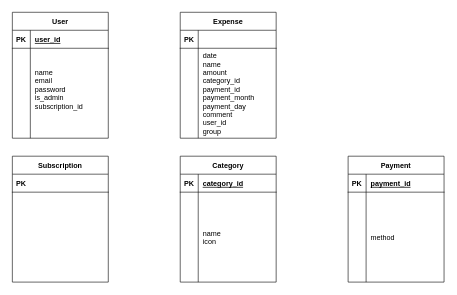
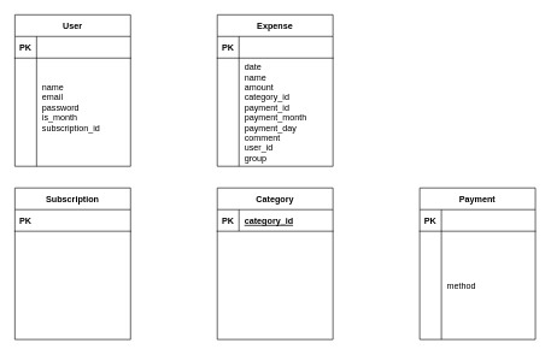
- <mxCell id="5" value="user_id" style="shape=partialRectangle;overflow=hidden;connectable=0;fillColor=none;top=0;left=0;bottom=0;right=0;align=left;spacingLeft=6;fontStyle=5;" parent="3" vertex="1"><mxGeometry x="30" width="130" height="30" as="geometry"><mxRectangle width="130" height="30" as="alternateBounds" /></mxGeometry></mxCell>
- <mxCell id="8" value="name&#10;email&#10;password&#10;is_admin&#10;subscription_id&#10;" style="shape=partialRectangle;overflow=hidden;connectable=0;fillColor=none;top=0;left=0;bottom=0;right=0;align=left;spacingLeft=6;" parent="6" vertex="1"><mxGeometry x="30" width="130" height="150" as="geometry"><mxRectangle width="130" height="150" as="alternateBounds" /></mxGeometry></mxCell>
+ <mxCell id="8" value="name&#10;email&#10;password&#10;is_month&#10;subscription_id&#10;" style="shape=partialRectangle;overflow=hidden;connectable=0;fillColor=none;top=0;left=0;bottom=0;right=0;align=left;spacingLeft=6;" parent="6" vertex="1"><mxGeometry x="30" width="130" height="150" as="geometry"><mxRectangle width="130" height="150" as="alternateBounds" /></mxGeometry></mxCell>
- <mxCell id="25" value="payment_id" style="shape=partialRectangle;overflow=hidden;connectable=0;fillColor=none;top=0;left=0;bottom=0;right=0;align=left;spacingLeft=6;fontStyle=5;" parent="23" vertex="1"><mxGeometry x="30" width="130" height="30" as="geometry"><mxRectangle width="130" height="30" as="alternateBounds" /></mxGeometry></mxCell>
- <mxCell id="21" value="name&#10;icon" style="shape=partialRectangle;overflow=hidden;connectable=0;fillColor=none;top=0;left=0;bottom=0;right=0;align=left;spacingLeft=6;" parent="19" vertex="1"><mxGeometry x="30" width="130" height="150" as="geometry"><mxRectangle width="130" height="150" as="alternateBounds" /></mxGeometry></mxCell>
